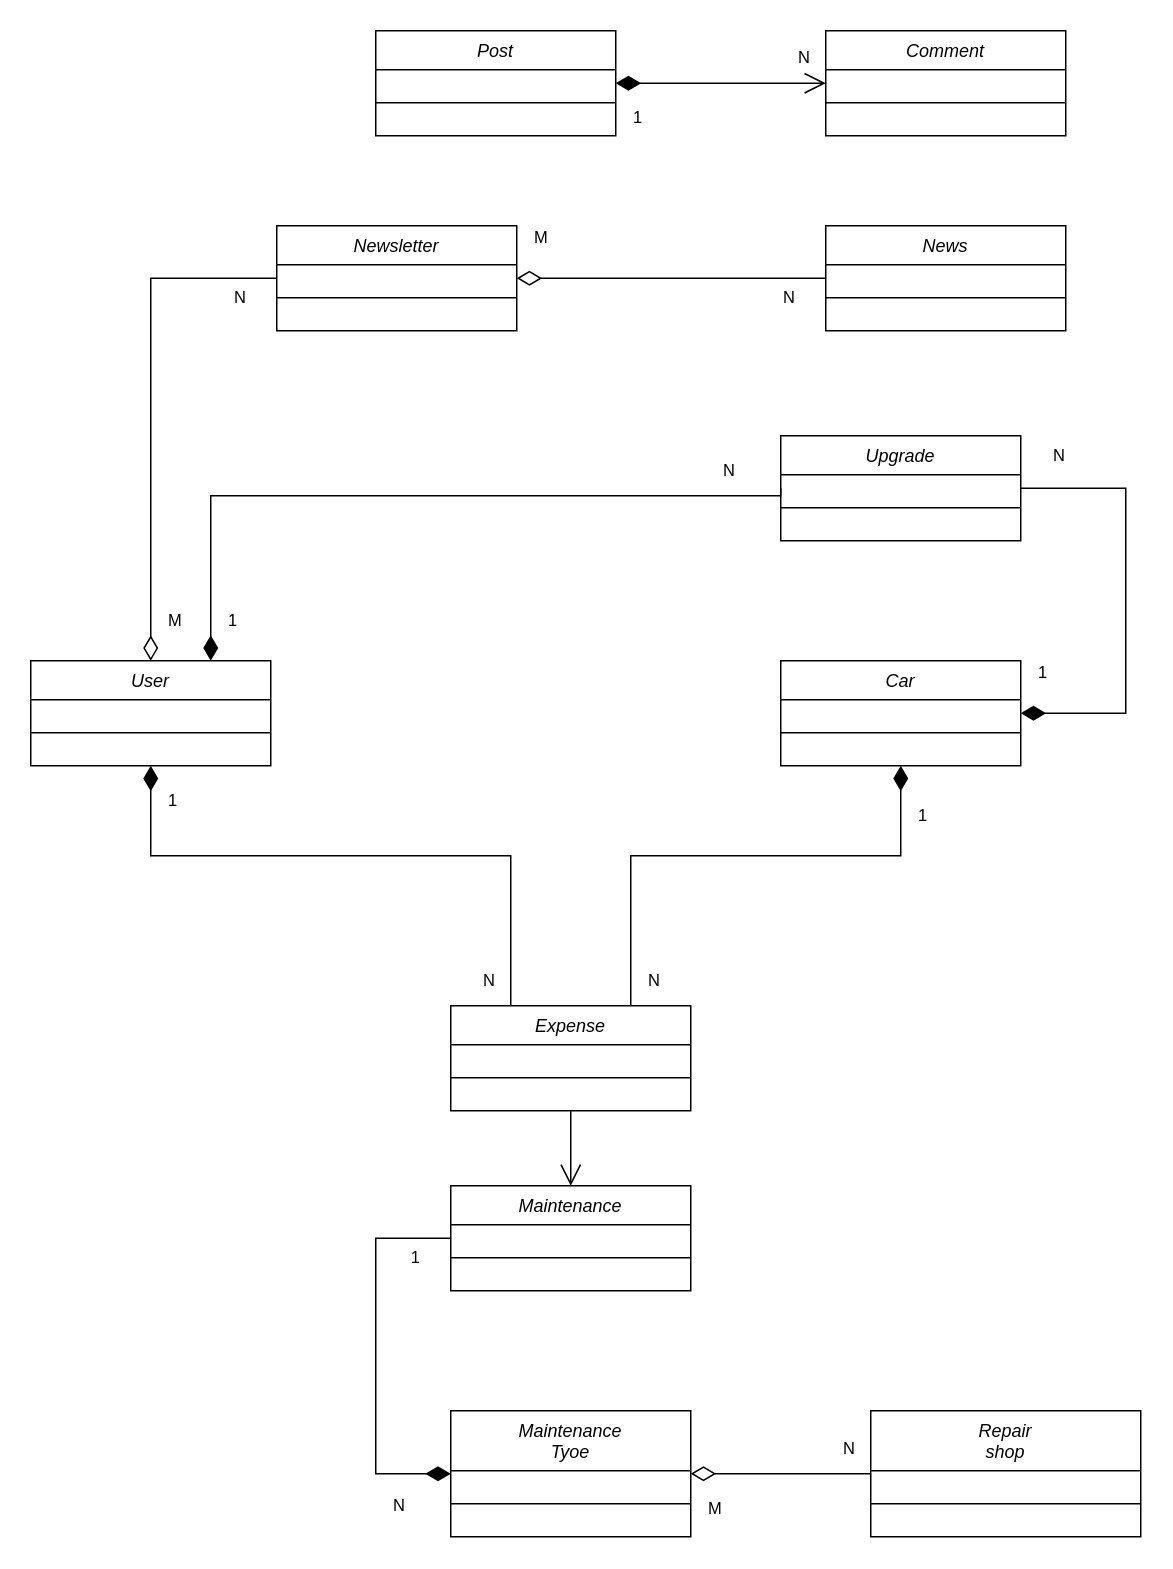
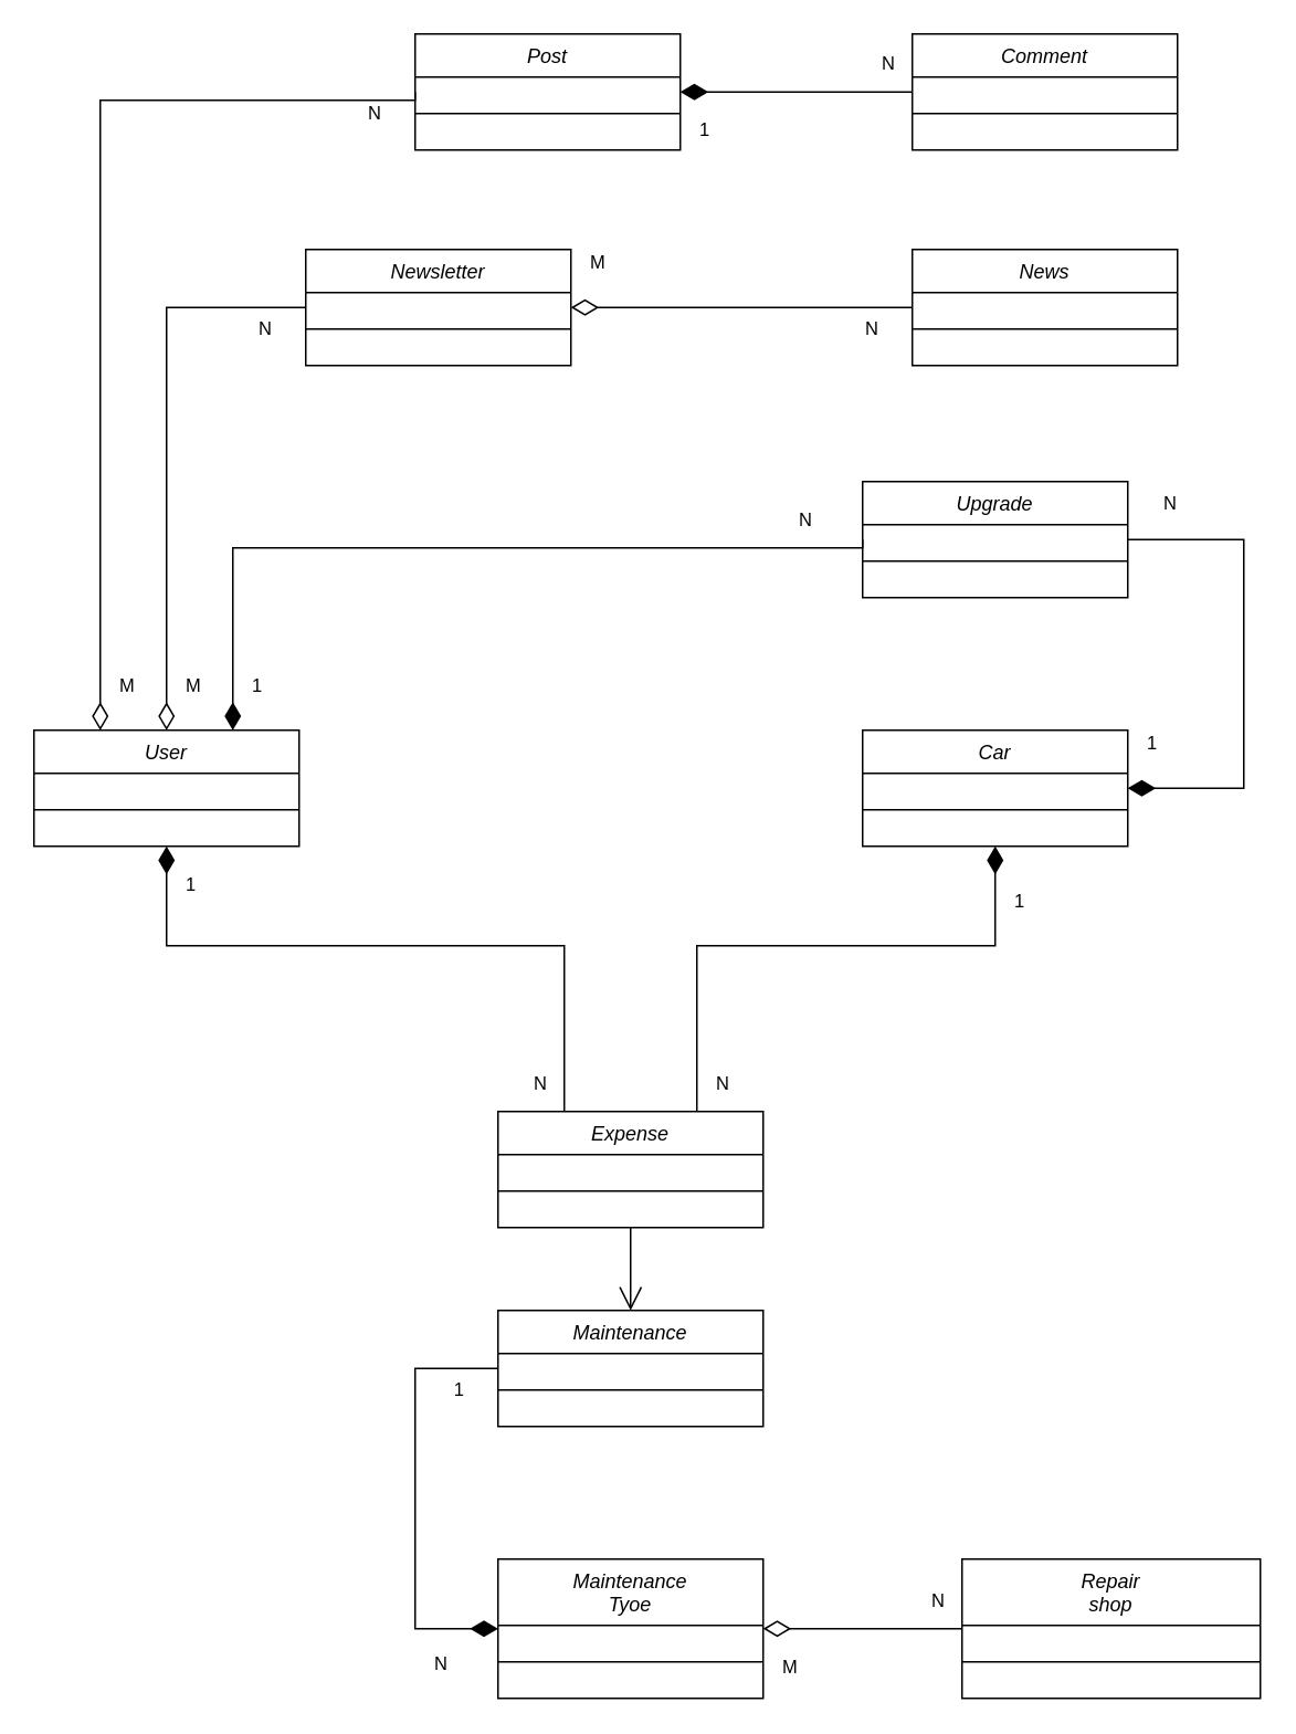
- <mxCell id="28" value="" style="endArrow=open;html=1;endSize=12;startArrow=diamondThin;startSize=14;startFill=1;edgeStyle=orthogonalEdgeStyle;rounded=0;endFill=0;entryX=0;entryY=0.5;entryDx=0;entryDy=0;exitX=1;exitY=0.5;exitDx=0;exitDy=0;" edge="1" parent="1" source="9" target="26"><mxGeometry relative="1" as="geometry"><mxPoint x="470" y="40" as="sourcePoint" /><mxPoint x="630" y="200" as="targetPoint" /><Array as="points"><mxPoint x="480" y="55" /><mxPoint x="480" y="55" /></Array></mxGeometry></mxCell>
+ <mxCell id="28" value="" style="endArrow=none;html=1;endSize=12;startArrow=diamondThin;startSize=14;startFill=1;edgeStyle=orthogonalEdgeStyle;rounded=0;endFill=0;entryX=0;entryY=0.5;entryDx=0;entryDy=0;exitX=1;exitY=0.5;exitDx=0;exitDy=0;" edge="1" parent="1" source="9" target="26"><mxGeometry relative="1" as="geometry"><mxPoint x="470" y="40" as="sourcePoint" /><mxPoint x="630" y="200" as="targetPoint" /><Array as="points"><mxPoint x="480" y="55" /><mxPoint x="480" y="55" /></Array></mxGeometry></mxCell>
+ <mxCell id="6" value="" style="endArrow=none;html=1;endSize=12;startArrow=diamondThin;startSize=14;startFill=0;edgeStyle=orthogonalEdgeStyle;rounded=0;endFill=0;exitX=0.25;exitY=0;exitDx=0;exitDy=0;entryX=0;entryY=0.5;entryDx=0;entryDy=0;" edge="1" parent="1" source="2" target="9"><mxGeometry relative="1" as="geometry"><mxPoint x="10" y="390" as="sourcePoint" /><mxPoint x="220" y="60" as="targetPoint" /><Array as="points"><mxPoint x="60" y="60" /><mxPoint x="250" y="60" /></Array></mxGeometry></mxCell>
+ <mxCell id="7" value="M" style="edgeLabel;resizable=0;html=1;align=left;verticalAlign=top;" connectable="0" vertex="1" parent="6"><mxGeometry x="-1" relative="1" as="geometry"><mxPoint x="10" y="-40" as="offset" /></mxGeometry></mxCell>
+ <mxCell id="8" value="N" style="edgeLabel;resizable=0;html=1;align=right;verticalAlign=top;" connectable="0" vertex="1" parent="6"><mxGeometry x="1" relative="1" as="geometry"><mxPoint x="-20" as="offset" /></mxGeometry></mxCell>
